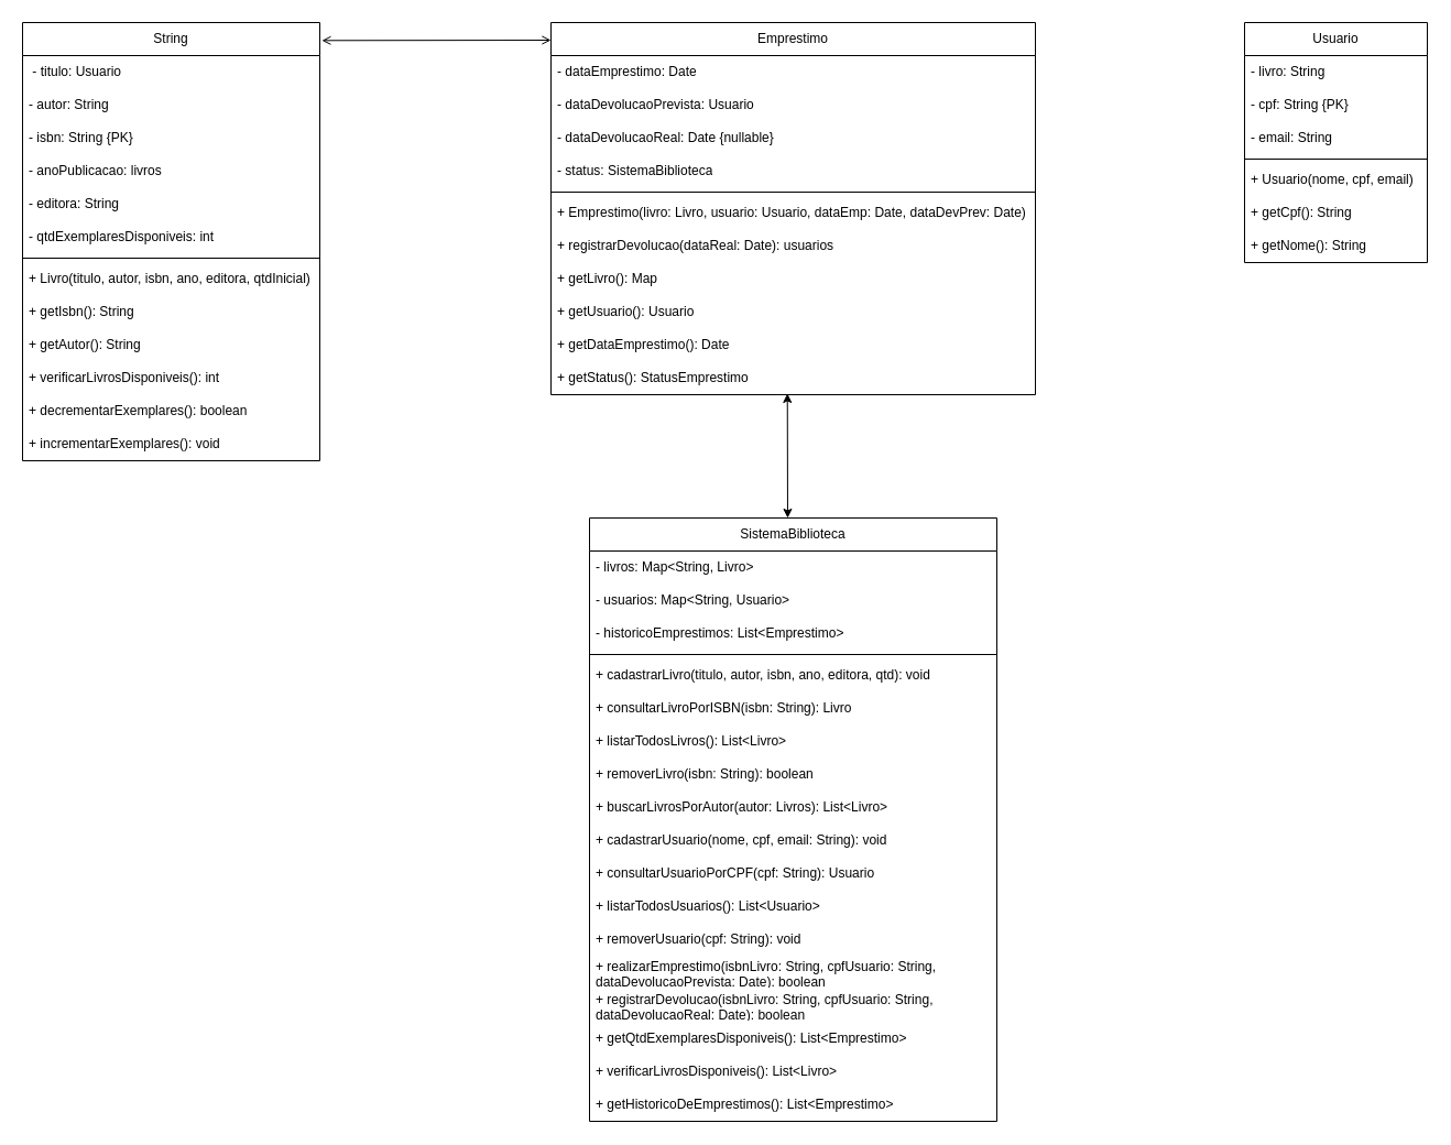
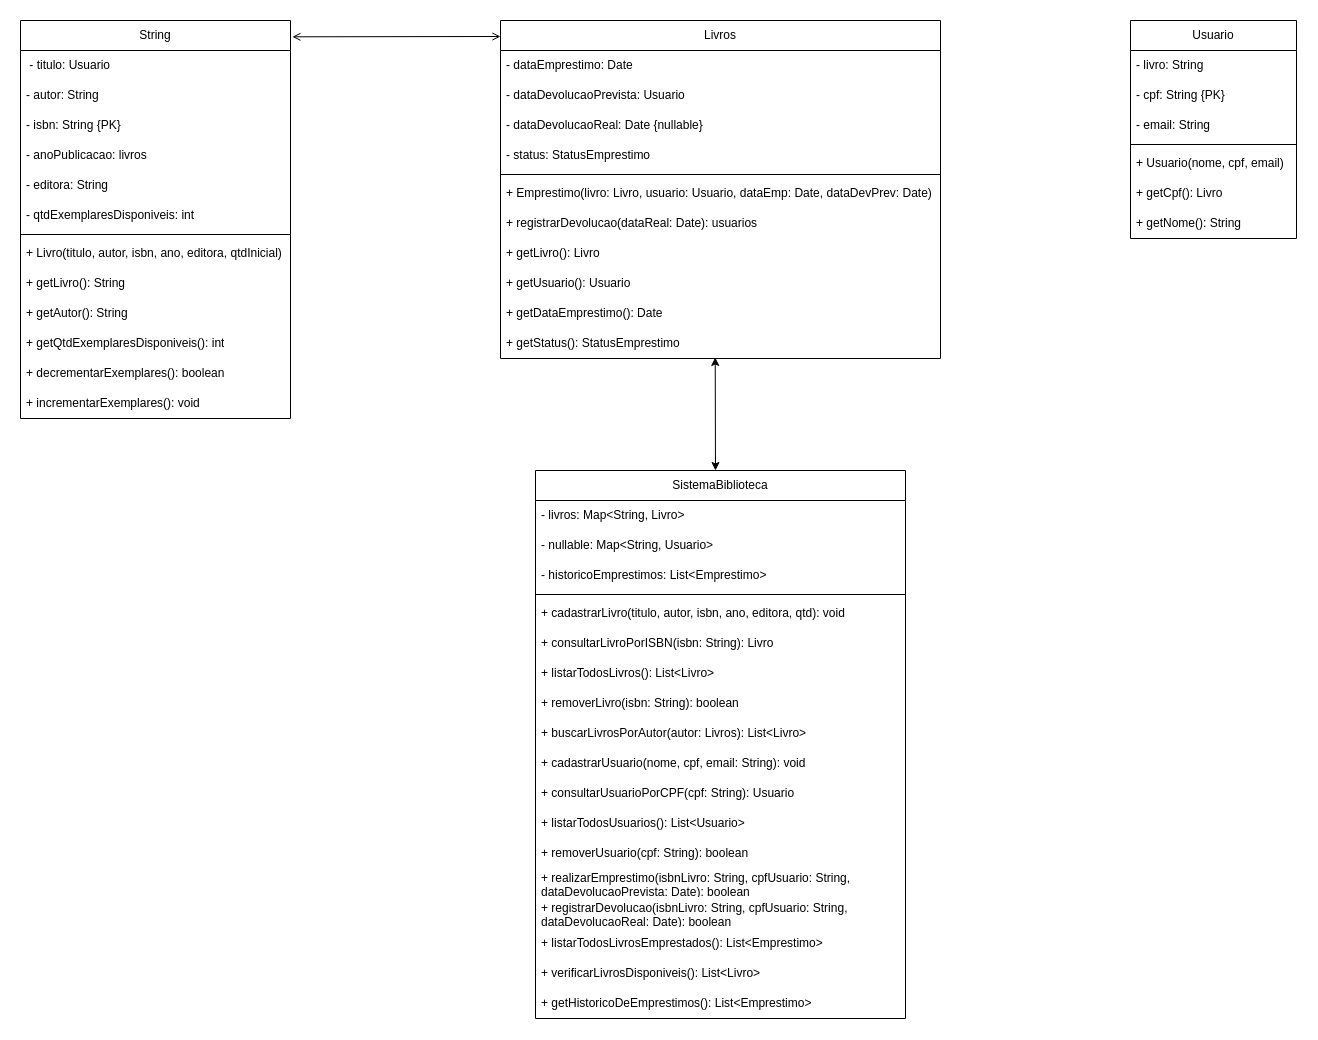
- <mxCell id="24" value="Emprestimo" style="swimlane;fontStyle=0;childLayout=stackLayout;horizontal=1;startSize=30;horizontalStack=0;resizeParent=1;resizeParentMax=0;resizeLast=0;collapsible=1;marginBottom=0;whiteSpace=wrap;html=1;" parent="1" vertex="1"><mxGeometry x="500" y="20" width="440" height="338" as="geometry" /></mxCell>
+ <mxCell id="24" value="Livros" style="swimlane;fontStyle=0;childLayout=stackLayout;horizontal=1;startSize=30;horizontalStack=0;resizeParent=1;resizeParentMax=0;resizeLast=0;collapsible=1;marginBottom=0;whiteSpace=wrap;html=1;" parent="1" vertex="1"><mxGeometry x="500" y="20" width="440" height="338" as="geometry" /></mxCell>
- <mxCell id="28" value="&lt;span class=&quot;selected&quot;&gt;- status: SistemaBiblioteca&lt;/span&gt;" style="text;strokeColor=none;fillColor=none;align=left;verticalAlign=middle;spacingLeft=4;spacingRight=4;overflow=hidden;points=[[0,0.5],[1,0.5]];portConstraint=eastwest;rotatable=0;whiteSpace=wrap;html=1;" parent="24" vertex="1"><mxGeometry y="120" width="440" height="30" as="geometry" /></mxCell>
+ <mxCell id="28" value="&lt;span class=&quot;selected&quot;&gt;- status: StatusEmprestimo&lt;/span&gt;" style="text;strokeColor=none;fillColor=none;align=left;verticalAlign=middle;spacingLeft=4;spacingRight=4;overflow=hidden;points=[[0,0.5],[1,0.5]];portConstraint=eastwest;rotatable=0;whiteSpace=wrap;html=1;" parent="24" vertex="1"><mxGeometry y="120" width="440" height="30" as="geometry" /></mxCell>
- <mxCell id="22" value="&lt;span class=&quot;selected&quot;&gt;+ getCpf(): String&lt;/span&gt;" style="text;strokeColor=none;fillColor=none;align=left;verticalAlign=middle;spacingLeft=4;spacingRight=4;overflow=hidden;points=[[0,0.5],[1,0.5]];portConstraint=eastwest;rotatable=0;whiteSpace=wrap;html=1;" parent="16" vertex="1"><mxGeometry y="158" width="166" height="30" as="geometry" /></mxCell>
+ <mxCell id="22" value="&lt;span class=&quot;selected&quot;&gt;+ getCpf(): Livro&lt;/span&gt;" style="text;strokeColor=none;fillColor=none;align=left;verticalAlign=middle;spacingLeft=4;spacingRight=4;overflow=hidden;points=[[0,0.5],[1,0.5]];portConstraint=eastwest;rotatable=0;whiteSpace=wrap;html=1;" parent="16" vertex="1"><mxGeometry y="158" width="166" height="30" as="geometry" /></mxCell>
- <mxCell id="32" value="&lt;span class=&quot;selected&quot;&gt;+ getLivro(): Map&lt;/span&gt;" style="text;strokeColor=none;fillColor=none;align=left;verticalAlign=middle;spacingLeft=4;spacingRight=4;overflow=hidden;points=[[0,0.5],[1,0.5]];portConstraint=eastwest;rotatable=0;whiteSpace=wrap;html=1;" parent="24" vertex="1"><mxGeometry y="218" width="440" height="30" as="geometry" /></mxCell>
+ <mxCell id="32" value="&lt;span class=&quot;selected&quot;&gt;+ getLivro(): Livro&lt;/span&gt;" style="text;strokeColor=none;fillColor=none;align=left;verticalAlign=middle;spacingLeft=4;spacingRight=4;overflow=hidden;points=[[0,0.5],[1,0.5]];portConstraint=eastwest;rotatable=0;whiteSpace=wrap;html=1;" parent="24" vertex="1"><mxGeometry y="218" width="440" height="30" as="geometry" /></mxCell>
- <mxCell id="11" value="&lt;span class=&quot;selected&quot;&gt;+ getIsbn(): String&lt;/span&gt;" style="text;strokeColor=none;fillColor=none;align=left;verticalAlign=middle;spacingLeft=4;spacingRight=4;overflow=hidden;points=[[0,0.5],[1,0.5]];portConstraint=eastwest;rotatable=1;whiteSpace=wrap;html=1;movable=1;resizable=1;deletable=1;editable=1;locked=0;connectable=1;" parent="2" vertex="1"><mxGeometry y="248" width="270" height="30" as="geometry" /></mxCell>
+ <mxCell id="11" value="&lt;span class=&quot;selected&quot;&gt;+ getLivro(): String&lt;/span&gt;" style="text;strokeColor=none;fillColor=none;align=left;verticalAlign=middle;spacingLeft=4;spacingRight=4;overflow=hidden;points=[[0,0.5],[1,0.5]];portConstraint=eastwest;rotatable=1;whiteSpace=wrap;html=1;movable=1;resizable=1;deletable=1;editable=1;locked=0;connectable=1;" parent="2" vertex="1"><mxGeometry y="248" width="270" height="30" as="geometry" /></mxCell>
- <mxCell id="13" value="&lt;span class=&quot;selected&quot;&gt;+ verificarLivrosDisponiveis(): int&lt;/span&gt;" style="text;strokeColor=none;fillColor=none;align=left;verticalAlign=middle;spacingLeft=4;spacingRight=4;overflow=hidden;points=[[0,0.5],[1,0.5]];portConstraint=eastwest;rotatable=1;whiteSpace=wrap;html=1;movable=1;resizable=1;deletable=1;editable=1;locked=0;connectable=1;" parent="2" vertex="1"><mxGeometry y="308" width="270" height="30" as="geometry" /></mxCell>
+ <mxCell id="13" value="&lt;span class=&quot;selected&quot;&gt;+ getQtdExemplaresDisponiveis(): int&lt;/span&gt;" style="text;strokeColor=none;fillColor=none;align=left;verticalAlign=middle;spacingLeft=4;spacingRight=4;overflow=hidden;points=[[0,0.5],[1,0.5]];portConstraint=eastwest;rotatable=1;whiteSpace=wrap;html=1;movable=1;resizable=1;deletable=1;editable=1;locked=0;connectable=1;" parent="2" vertex="1"><mxGeometry y="308" width="270" height="30" as="geometry" /></mxCell>
- <mxCell id="38" value="&lt;span class=&quot;selected&quot;&gt;- usuarios: Map&amp;lt;String, Usuario&amp;gt;&lt;/span&gt;" style="text;strokeColor=none;fillColor=none;align=left;verticalAlign=middle;spacingLeft=4;spacingRight=4;overflow=hidden;points=[[0,0.5],[1,0.5]];portConstraint=eastwest;rotatable=0;whiteSpace=wrap;html=1;" parent="36" vertex="1"><mxGeometry y="60" width="370" height="30" as="geometry" /></mxCell>
+ <mxCell id="38" value="&lt;span class=&quot;selected&quot;&gt;- nullable: Map&amp;lt;String, Usuario&amp;gt;&lt;/span&gt;" style="text;strokeColor=none;fillColor=none;align=left;verticalAlign=middle;spacingLeft=4;spacingRight=4;overflow=hidden;points=[[0,0.5],[1,0.5]];portConstraint=eastwest;rotatable=0;whiteSpace=wrap;html=1;" parent="36" vertex="1"><mxGeometry y="60" width="370" height="30" as="geometry" /></mxCell>
- <mxCell id="49" value="&lt;span class=&quot;selected&quot;&gt;+ removerUsuario(cpf: String): void&lt;/span&gt;" style="text;strokeColor=none;fillColor=none;align=left;verticalAlign=middle;spacingLeft=4;spacingRight=4;overflow=hidden;points=[[0,0.5],[1,0.5]];portConstraint=eastwest;rotatable=0;whiteSpace=wrap;html=1;" parent="36" vertex="1"><mxGeometry y="368" width="370" height="30" as="geometry" /></mxCell>
+ <mxCell id="49" value="&lt;span class=&quot;selected&quot;&gt;+ removerUsuario(cpf: String): boolean&lt;/span&gt;" style="text;strokeColor=none;fillColor=none;align=left;verticalAlign=middle;spacingLeft=4;spacingRight=4;overflow=hidden;points=[[0,0.5],[1,0.5]];portConstraint=eastwest;rotatable=0;whiteSpace=wrap;html=1;" parent="36" vertex="1"><mxGeometry y="368" width="370" height="30" as="geometry" /></mxCell>
- <mxCell id="52" value="&lt;span class=&quot;selected&quot;&gt;+ getQtdExemplaresDisponiveis(): List&amp;lt;Emprestimo&amp;gt;&lt;/span&gt;" style="text;strokeColor=none;fillColor=none;align=left;verticalAlign=middle;spacingLeft=4;spacingRight=4;overflow=hidden;points=[[0,0.5],[1,0.5]];portConstraint=eastwest;rotatable=0;whiteSpace=wrap;html=1;" parent="36" vertex="1"><mxGeometry y="458" width="370" height="30" as="geometry" /></mxCell>
+ <mxCell id="52" value="&lt;span class=&quot;selected&quot;&gt;+ listarTodosLivrosEmprestados(): List&amp;lt;Emprestimo&amp;gt;&lt;/span&gt;" style="text;strokeColor=none;fillColor=none;align=left;verticalAlign=middle;spacingLeft=4;spacingRight=4;overflow=hidden;points=[[0,0.5],[1,0.5]];portConstraint=eastwest;rotatable=0;whiteSpace=wrap;html=1;" parent="36" vertex="1"><mxGeometry y="458" width="370" height="30" as="geometry" /></mxCell>
